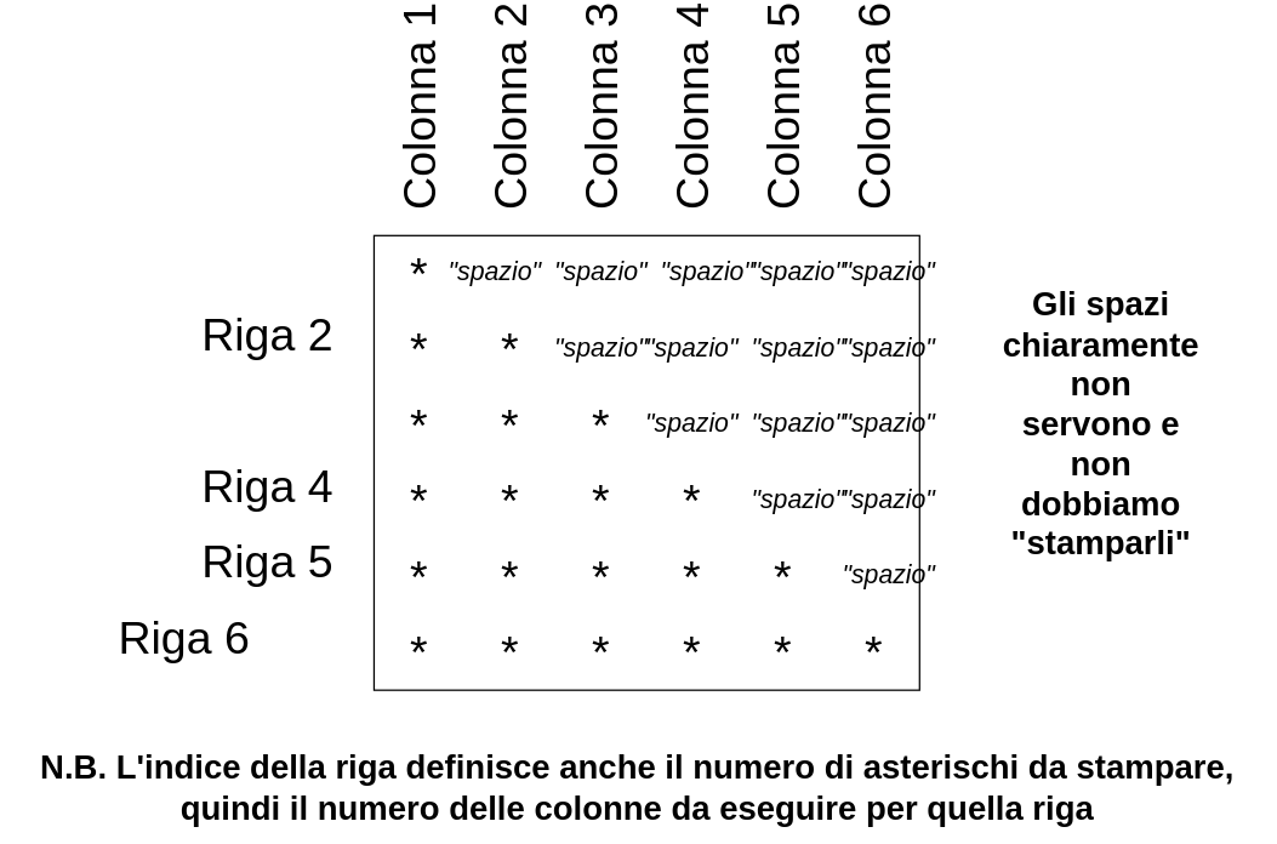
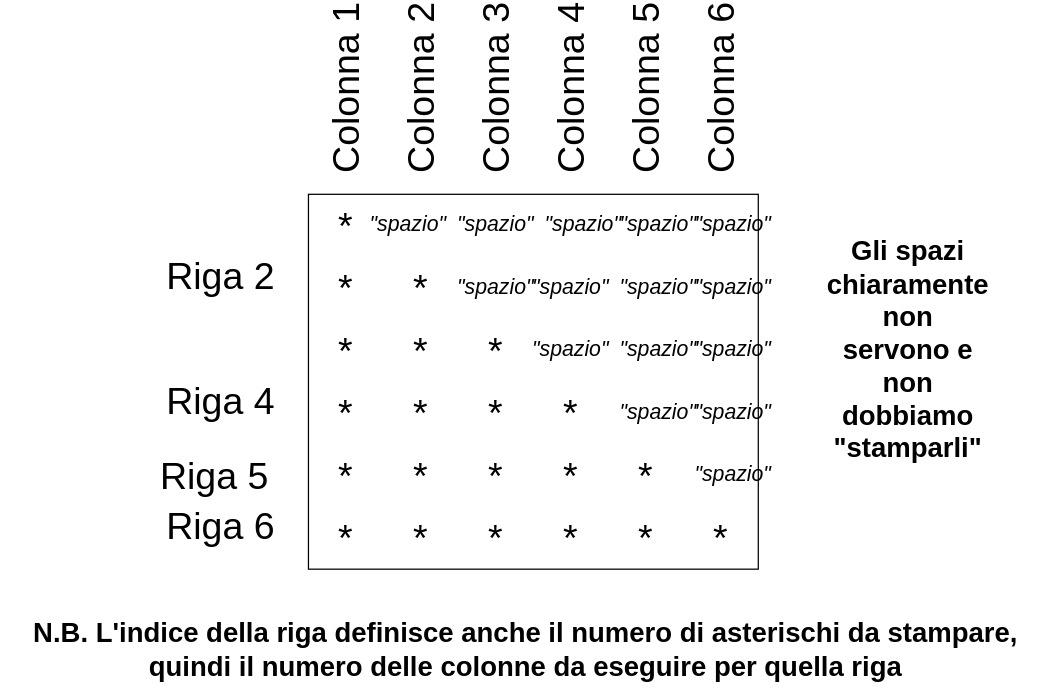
- <mxCell id="26" value="Riga 5" style="text;html=1;strokeColor=none;fillColor=none;align=center;verticalAlign=middle;whiteSpace=wrap;rounded=0;fontSize=30;" vertex="1" parent="1"><mxGeometry x="126" y="320" width="100" height="30" as="geometry" /></mxCell>
+ <mxCell id="26" value="Riga 5" style="text;html=1;strokeColor=none;fillColor=none;align=center;verticalAlign=middle;whiteSpace=wrap;rounded=0;fontSize=30;" vertex="1" parent="1"><mxGeometry x="121" y="330" width="100" height="30" as="geometry" /></mxCell>
- <mxCell id="27" value="Riga 6" style="text;html=1;strokeColor=none;fillColor=none;align=center;verticalAlign=middle;whiteSpace=wrap;rounded=0;fontSize=30;" vertex="1" parent="1"><mxGeometry x="71" y="370" width="100" height="30" as="geometry" /></mxCell>
+ <mxCell id="27" value="Riga 6" style="text;html=1;strokeColor=none;fillColor=none;align=center;verticalAlign=middle;whiteSpace=wrap;rounded=0;fontSize=30;" vertex="1" parent="1"><mxGeometry x="126" y="370" width="100" height="30" as="geometry" /></mxCell>
